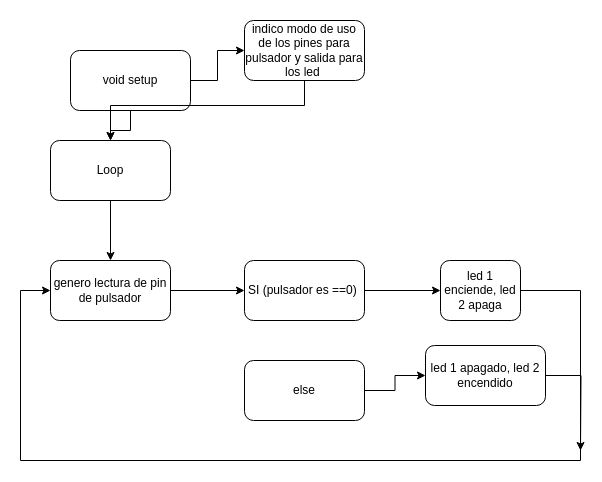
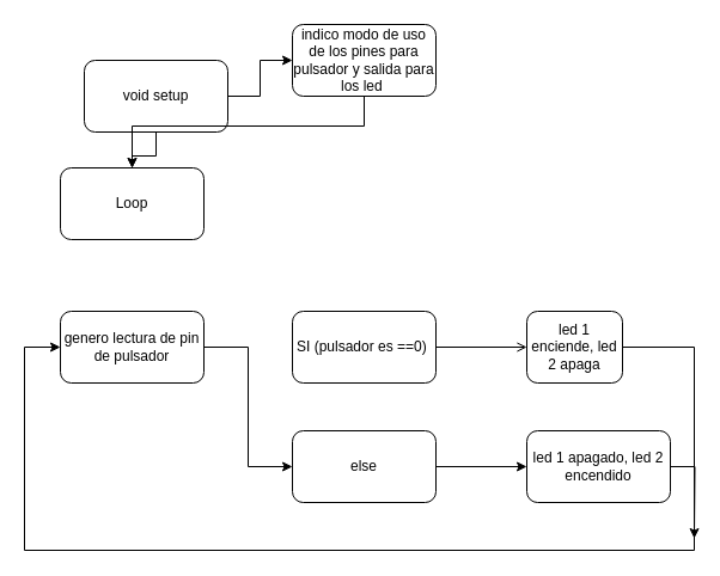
- <mxCell id="7" value="" style="edgeStyle=orthogonalEdgeStyle;rounded=0;orthogonalLoop=1;jettySize=auto;html=1;" parent="1" source="8" target="11" edge="1"><mxGeometry relative="1" as="geometry" /></mxCell>
- <mxCell id="9" value="" style="edgeStyle=orthogonalEdgeStyle;rounded=0;orthogonalLoop=1;jettySize=auto;html=1;" parent="1" source="11" target="13" edge="1"><mxGeometry relative="1" as="geometry" /></mxCell>
- <mxCell id="12" value="" style="edgeStyle=orthogonalEdgeStyle;rounded=0;orthogonalLoop=1;jettySize=auto;html=1;" parent="1" source="13" target="15" edge="1"><mxGeometry relative="1" as="geometry" /></mxCell>
+ <mxCell id="12" value="" style="edgeStyle=orthogonalEdgeStyle;rounded=0;orthogonalLoop=1;jettySize=auto;html=1;endArrow=open;" parent="1" source="13" target="15" edge="1"><mxGeometry relative="1" as="geometry" /></mxCell>
+ <mxCell id="10" style="edgeStyle=orthogonalEdgeStyle;rounded=0;orthogonalLoop=1;jettySize=auto;html=1;entryX=0;entryY=0.5;entryDx=0;entryDy=0;" parent="1" source="11" target="17" edge="1"><mxGeometry relative="1" as="geometry" /></mxCell>
- <mxCell id="19" value="led 1 apagado, led 2 encendido" style="rounded=1;whiteSpace=wrap;html=1;" parent="1" vertex="1"><mxGeometry x="425" y="345" width="120" height="60" as="geometry" /></mxCell>
+ <mxCell id="19" value="led 1 apagado, led 2 encendido" style="rounded=1;whiteSpace=wrap;html=1;" parent="1" vertex="1"><mxGeometry x="440" y="360" width="120" height="60" as="geometry" /></mxCell>
